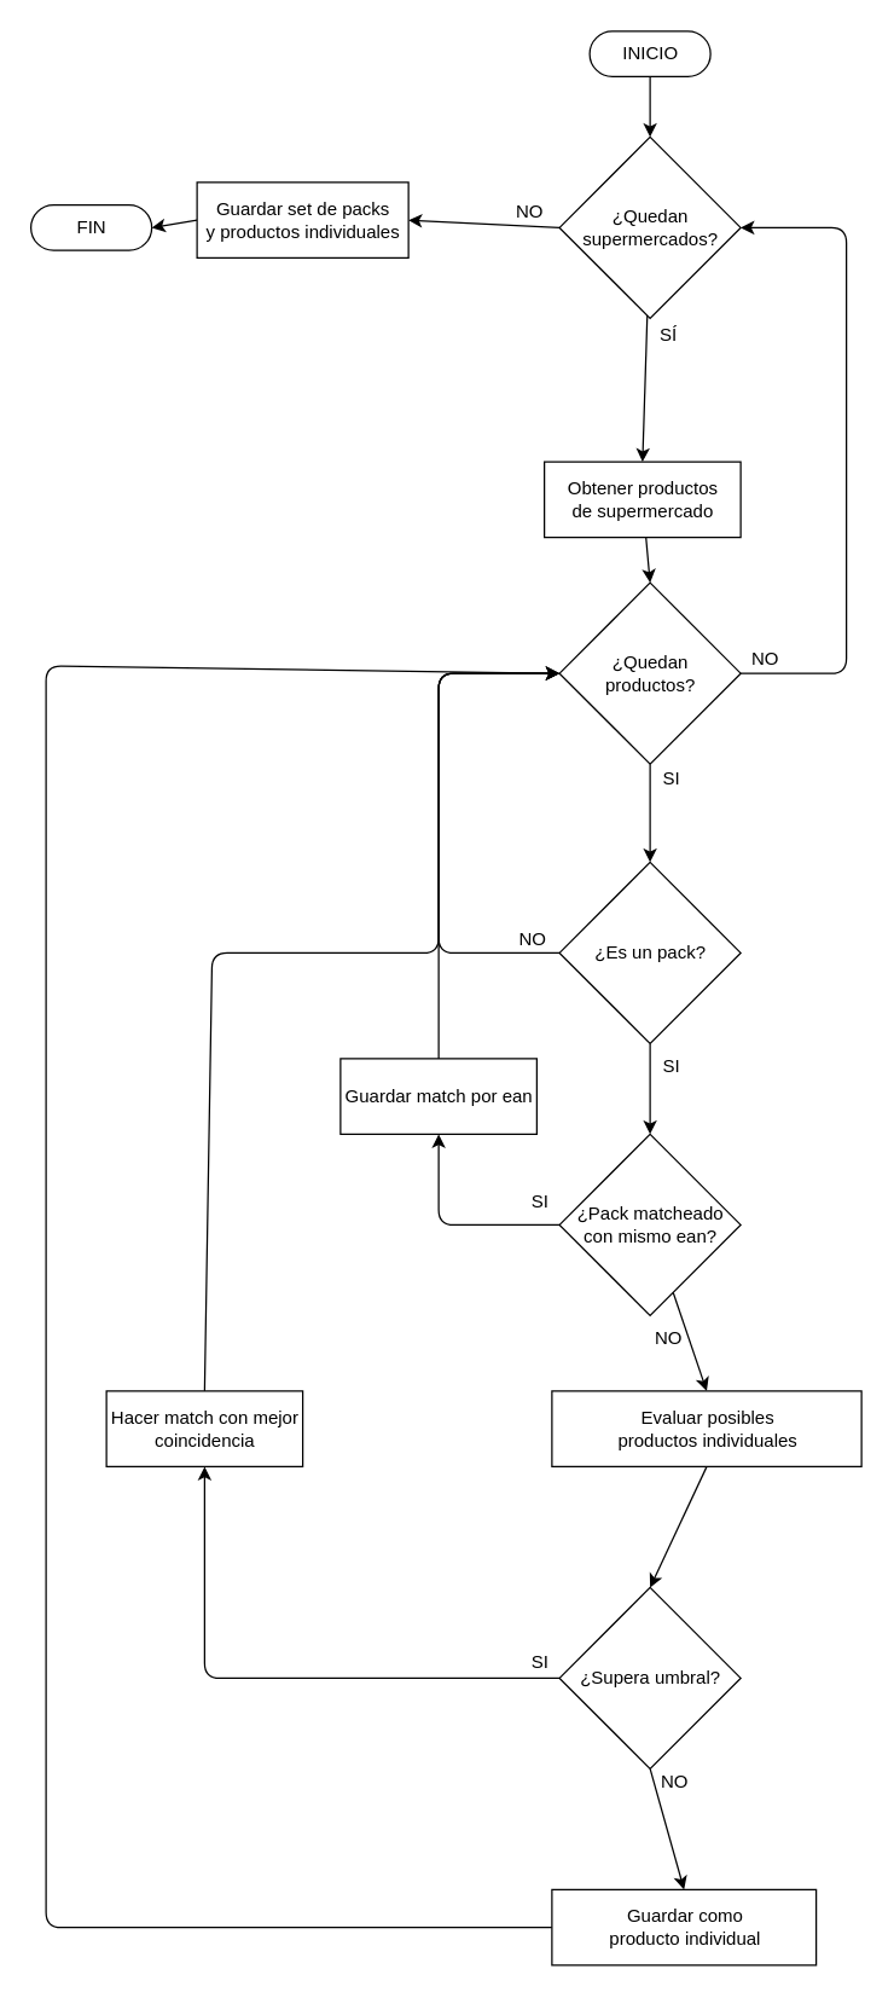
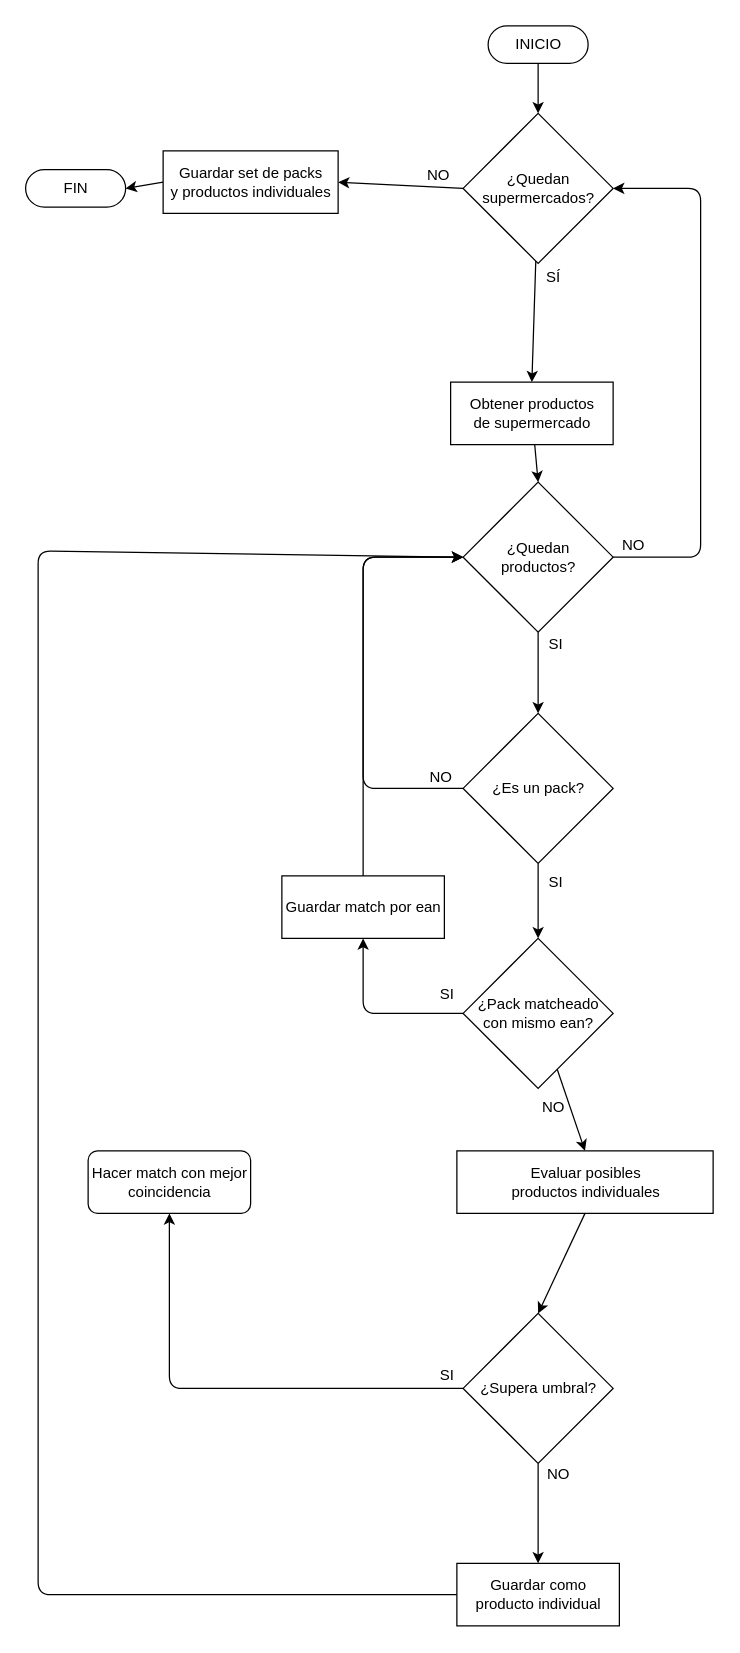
- <mxCell id="29" style="edgeStyle=none;html=1;exitX=0.5;exitY=0;exitDx=0;exitDy=0;entryX=0;entryY=0.5;entryDx=0;entryDy=0;" edge="1" parent="1" source="30" target="11"><mxGeometry relative="1" as="geometry"><Array as="points"><mxPoint x="140" y="630" /><mxPoint x="290" y="630" /><mxPoint x="290" y="445" /></Array></mxGeometry></mxCell>
- <mxCell id="30" value="Hacer match con mejor&lt;br&gt;coincidencia" style="html=1;dashed=0;whitespace=wrap;" vertex="1" parent="1"><mxGeometry x="70" y="920" width="130" height="50" as="geometry" /></mxCell>
+ <mxCell id="30" value="Hacer match con mejor&lt;br&gt;coincidencia" style="html=1;dashed=0;whitespace=wrap;rounded=1;" vertex="1" parent="1"><mxGeometry x="70" y="920" width="130" height="50" as="geometry" /></mxCell>
- <mxCell id="36" value="Guardar como &lt;br&gt;producto individual" style="html=1;dashed=0;whitespace=wrap;" vertex="1" parent="1"><mxGeometry x="365" y="1250" width="175" height="50" as="geometry" /></mxCell>
+ <mxCell id="36" value="Guardar como &lt;br&gt;producto individual" style="html=1;dashed=0;whitespace=wrap;" vertex="1" parent="1"><mxGeometry x="365" y="1250" width="130" height="50" as="geometry" /></mxCell>
